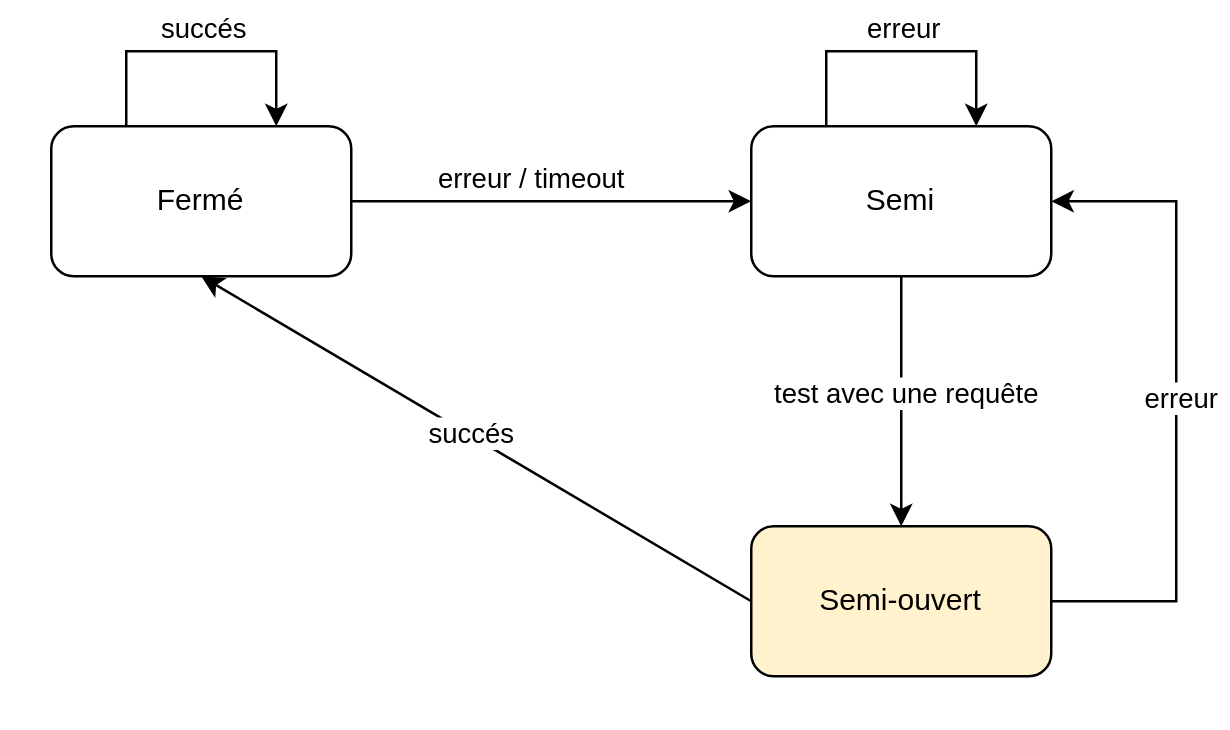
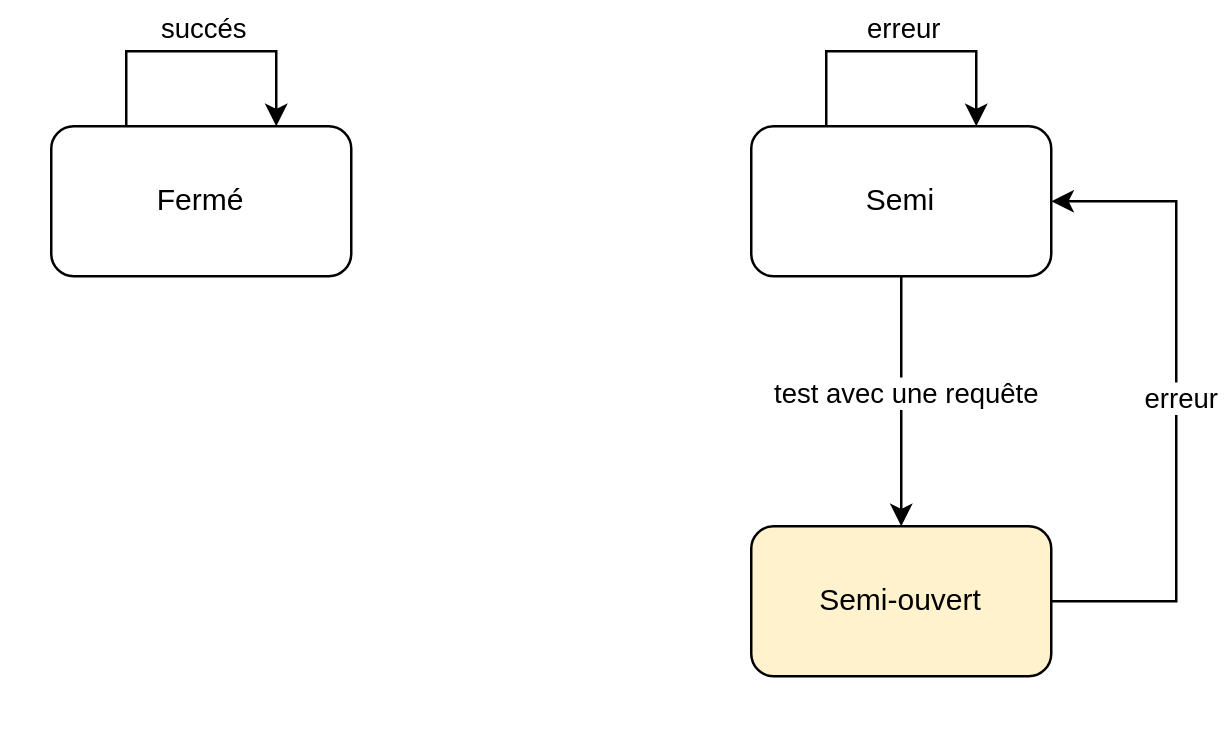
- <mxCell id="7" value="" style="endArrow=classic;html=1;rounded=0;exitX=1;exitY=0.5;exitDx=0;exitDy=0;entryX=0;entryY=0.5;entryDx=0;entryDy=0;" edge="1" parent="1" source="2" target="3"><mxGeometry width="50" height="50" relative="1" as="geometry"><mxPoint x="250" y="250" as="sourcePoint" /><mxPoint x="300" y="200" as="targetPoint" /></mxGeometry></mxCell>
- <mxCell id="8" value="erreur / timeout" style="edgeLabel;html=1;align=center;verticalAlign=middle;resizable=0;points=[];" vertex="1" connectable="0" parent="7"><mxGeometry x="-0.116" relative="1" as="geometry"><mxPoint y="-10" as="offset" /></mxGeometry></mxCell>
- <mxCell id="13" value="" style="endArrow=classic;html=1;rounded=0;exitX=0;exitY=0.5;exitDx=0;exitDy=0;entryX=0.5;entryY=1;entryDx=0;entryDy=0;" edge="1" parent="1" source="4" target="2"><mxGeometry width="50" height="50" relative="1" as="geometry"><mxPoint x="250" y="160" as="sourcePoint" /><mxPoint x="300" y="110" as="targetPoint" /></mxGeometry></mxCell>
- <mxCell id="14" value="succés" style="edgeLabel;html=1;align=center;verticalAlign=middle;resizable=0;points=[];" vertex="1" connectable="0" parent="13"><mxGeometry x="0.028" y="-1" relative="1" as="geometry"><mxPoint as="offset" /></mxGeometry></mxCell>
